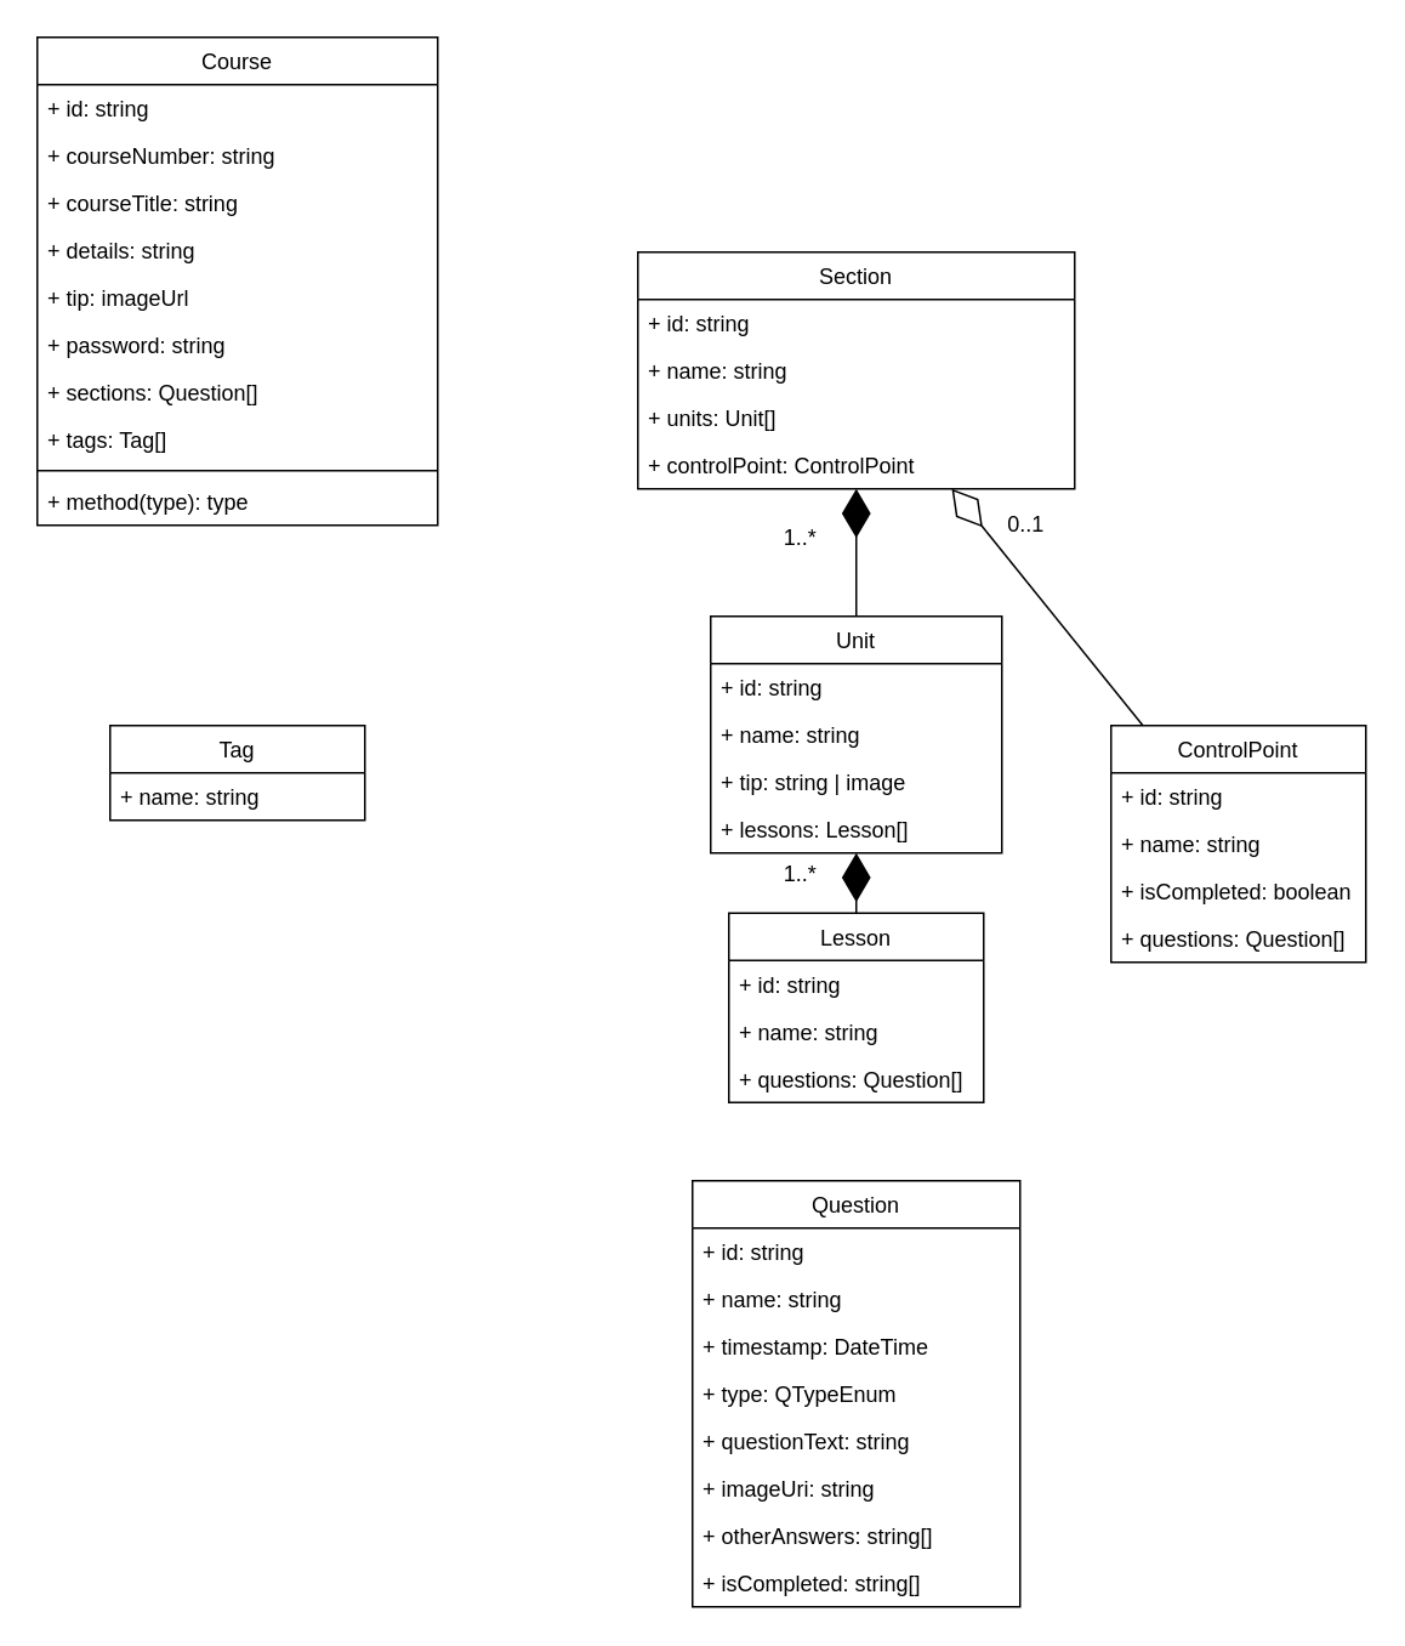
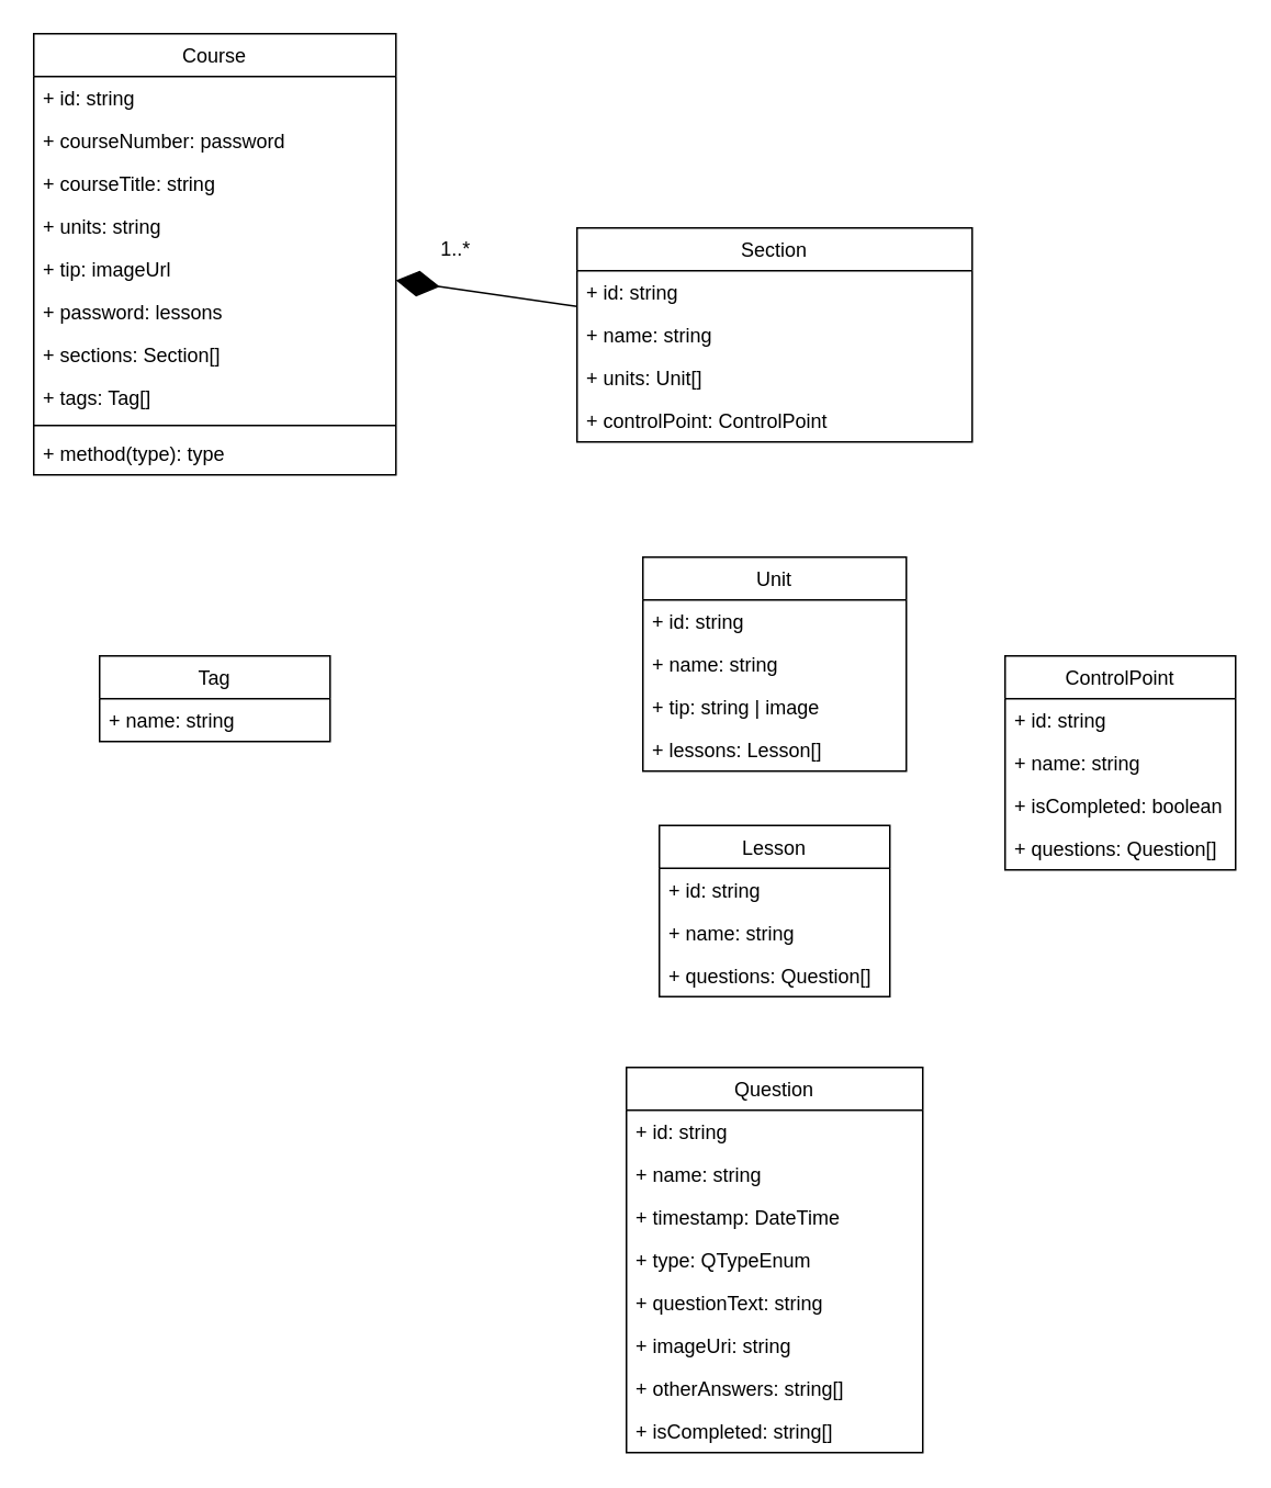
- <mxCell id="4" value="+ courseNumber: string" style="text;strokeColor=none;fillColor=none;align=left;verticalAlign=top;spacingLeft=4;spacingRight=4;overflow=hidden;rotatable=0;points=[[0,0.5],[1,0.5]];portConstraint=eastwest;" vertex="1" parent="2"><mxGeometry y="52" width="220" height="26" as="geometry" /></mxCell>
+ <mxCell id="4" value="+ courseNumber: password" style="text;strokeColor=none;fillColor=none;align=left;verticalAlign=top;spacingLeft=4;spacingRight=4;overflow=hidden;rotatable=0;points=[[0,0.5],[1,0.5]];portConstraint=eastwest;" vertex="1" parent="2"><mxGeometry y="52" width="220" height="26" as="geometry" /></mxCell>
- <mxCell id="6" value="+ details: string" style="text;strokeColor=none;fillColor=none;align=left;verticalAlign=top;spacingLeft=4;spacingRight=4;overflow=hidden;rotatable=0;points=[[0,0.5],[1,0.5]];portConstraint=eastwest;" vertex="1" parent="2"><mxGeometry y="104" width="220" height="26" as="geometry" /></mxCell>
+ <mxCell id="6" value="+ units: string" style="text;strokeColor=none;fillColor=none;align=left;verticalAlign=top;spacingLeft=4;spacingRight=4;overflow=hidden;rotatable=0;points=[[0,0.5],[1,0.5]];portConstraint=eastwest;" vertex="1" parent="2"><mxGeometry y="104" width="220" height="26" as="geometry" /></mxCell>
+ <mxCell id="25" value="" style="endArrow=diamondThin;endFill=1;endSize=24;html=1;rounded=0;fontSize=12;" edge="1" parent="1" source="13" target="2"><mxGeometry width="160" relative="1" as="geometry"><mxPoint x="330" y="258" as="sourcePoint" /><mxPoint x="490" y="258" as="targetPoint" /></mxGeometry></mxCell>
+ <mxCell id="26" value="1..*" style="edgeLabel;html=1;align=center;verticalAlign=middle;resizable=0;points=[];fontSize=12;" connectable="0" vertex="1" parent="25"><mxGeometry x="0.194" y="-2" relative="1" as="geometry"><mxPoint x="-9" y="-24" as="offset" /></mxGeometry></mxCell>
- <mxCell id="8" value="+ password: string" style="text;strokeColor=none;fillColor=none;align=left;verticalAlign=top;spacingLeft=4;spacingRight=4;overflow=hidden;rotatable=0;points=[[0,0.5],[1,0.5]];portConstraint=eastwest;fontSize=12;" vertex="1" parent="2"><mxGeometry y="156" width="220" height="26" as="geometry" /></mxCell>
+ <mxCell id="8" value="+ password: lessons" style="text;strokeColor=none;fillColor=none;align=left;verticalAlign=top;spacingLeft=4;spacingRight=4;overflow=hidden;rotatable=0;points=[[0,0.5],[1,0.5]];portConstraint=eastwest;fontSize=12;" vertex="1" parent="2"><mxGeometry y="156" width="220" height="26" as="geometry" /></mxCell>
- <mxCell id="9" value="+ sections: Question[]" style="text;strokeColor=none;fillColor=none;align=left;verticalAlign=top;spacingLeft=4;spacingRight=4;overflow=hidden;rotatable=0;points=[[0,0.5],[1,0.5]];portConstraint=eastwest;" vertex="1" parent="2"><mxGeometry y="182" width="220" height="26" as="geometry" /></mxCell>
+ <mxCell id="9" value="+ sections: Section[]" style="text;strokeColor=none;fillColor=none;align=left;verticalAlign=top;spacingLeft=4;spacingRight=4;overflow=hidden;rotatable=0;points=[[0,0.5],[1,0.5]];portConstraint=eastwest;" vertex="1" parent="2"><mxGeometry y="182" width="220" height="26" as="geometry" /></mxCell>
- <mxCell id="33" value="" style="endArrow=diamondThin;endFill=1;endSize=24;html=1;rounded=0;fontSize=12;" edge="1" parent="1" source="18" target="13"><mxGeometry width="160" relative="1" as="geometry"><mxPoint x="480" y="380.81" as="sourcePoint" /><mxPoint x="390" y="377.997" as="targetPoint" /></mxGeometry></mxCell>
- <mxCell id="34" value="1..*" style="edgeLabel;html=1;align=center;verticalAlign=middle;resizable=0;points=[];fontSize=12;" connectable="0" vertex="1" parent="33"><mxGeometry x="0.194" y="-2" relative="1" as="geometry"><mxPoint x="-34" y="-2" as="offset" /></mxGeometry></mxCell>
- <mxCell id="32" value="0..1" style="endArrow=diamondThin;endFill=0;endSize=24;html=1;rounded=0;fontSize=12;" edge="1" parent="1" source="27" target="13"><mxGeometry x="0.513" y="-19" width="160" relative="1" as="geometry"><mxPoint x="620" y="278" as="sourcePoint" /><mxPoint x="780" y="278" as="targetPoint" /><mxPoint as="offset" /></mxGeometry></mxCell>
- <mxCell id="35" value="" style="endArrow=diamondThin;endFill=1;endSize=24;html=1;rounded=0;fontSize=12;" edge="1" parent="1" source="37" target="18"><mxGeometry width="160" relative="1" as="geometry"><mxPoint x="470" y="548" as="sourcePoint" /><mxPoint x="460" y="538" as="targetPoint" /></mxGeometry></mxCell>
- <mxCell id="36" value="1..*" style="edgeLabel;html=1;align=center;verticalAlign=middle;resizable=0;points=[];fontSize=12;" connectable="0" vertex="1" parent="35"><mxGeometry x="0.194" y="-2" relative="1" as="geometry"><mxPoint x="-34" y="-2" as="offset" /></mxGeometry></mxCell>
